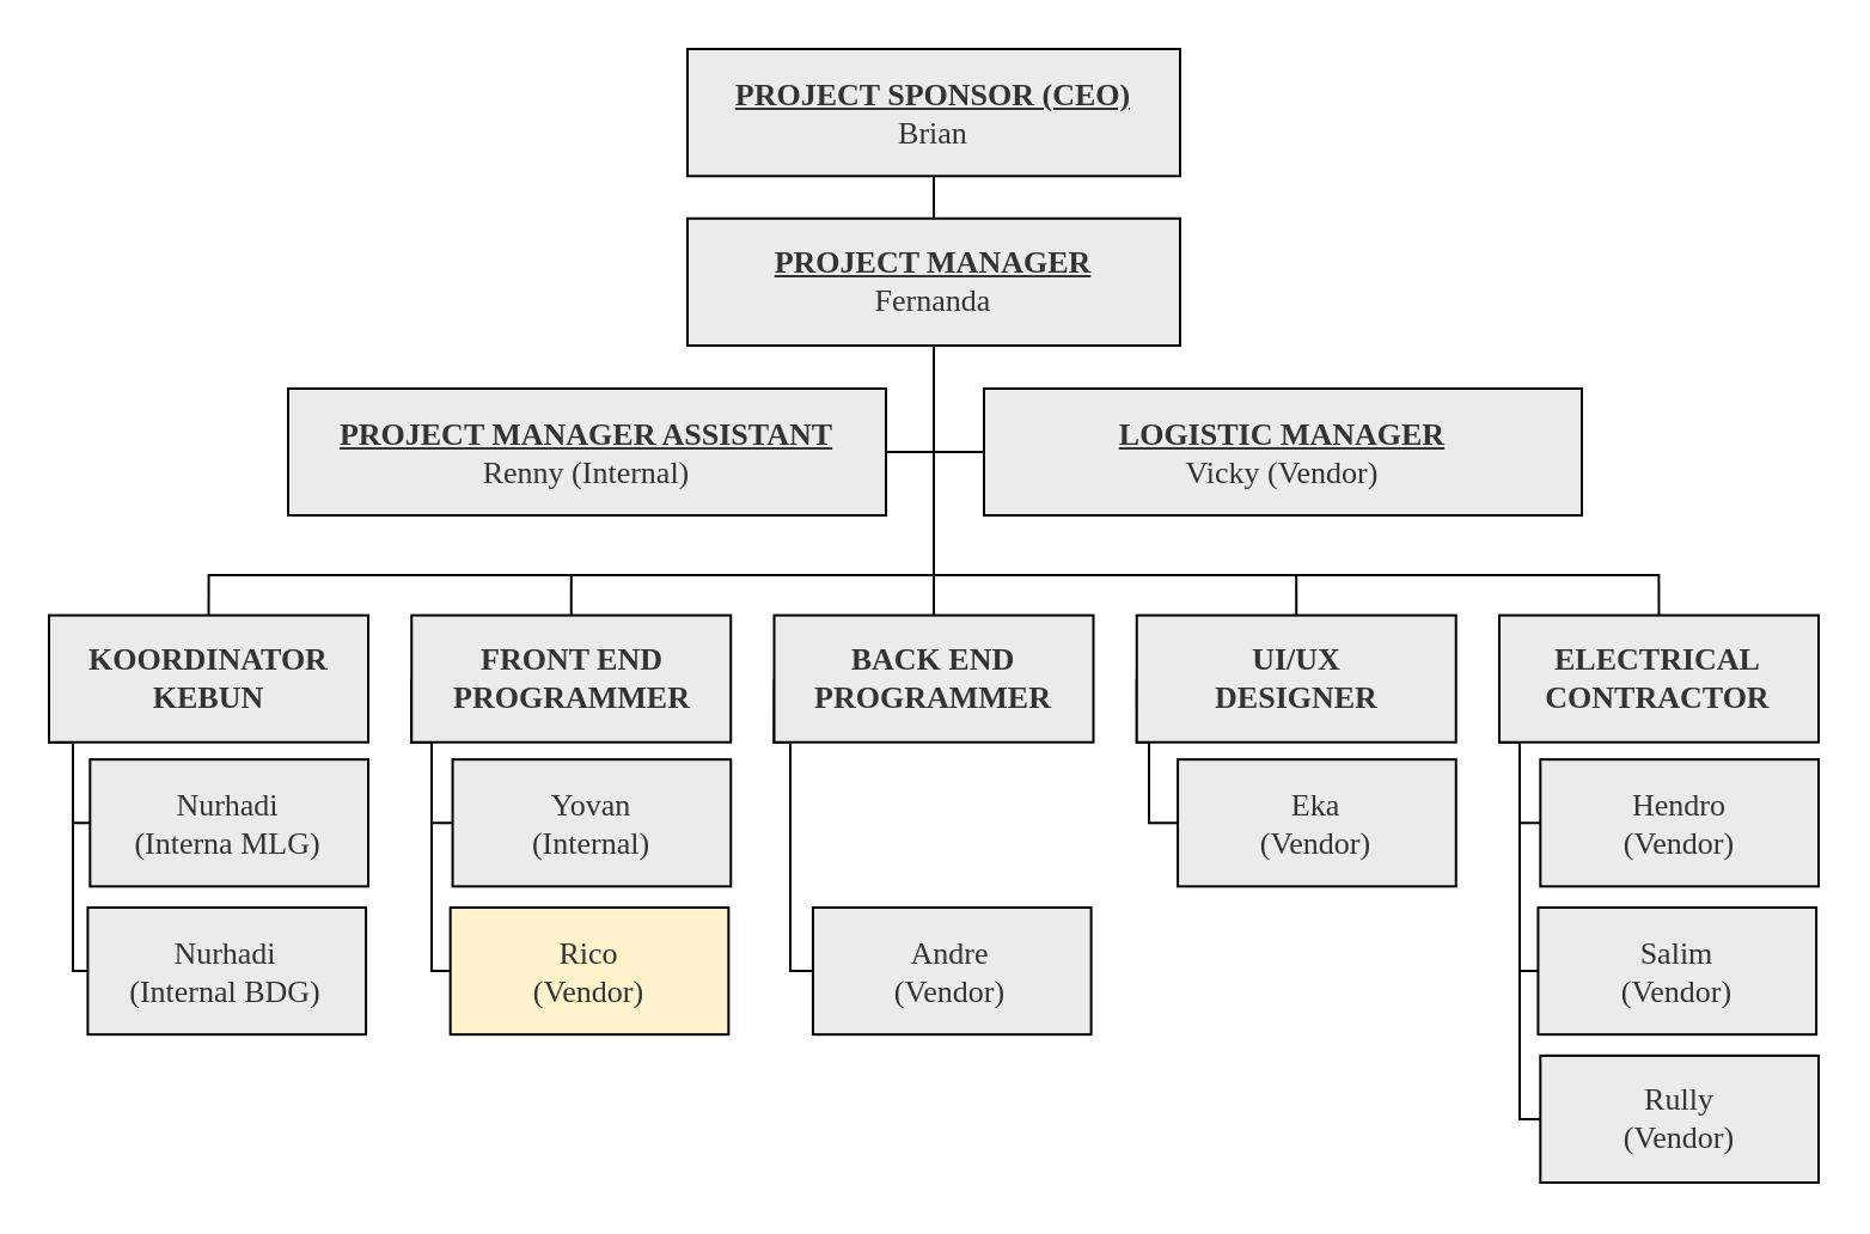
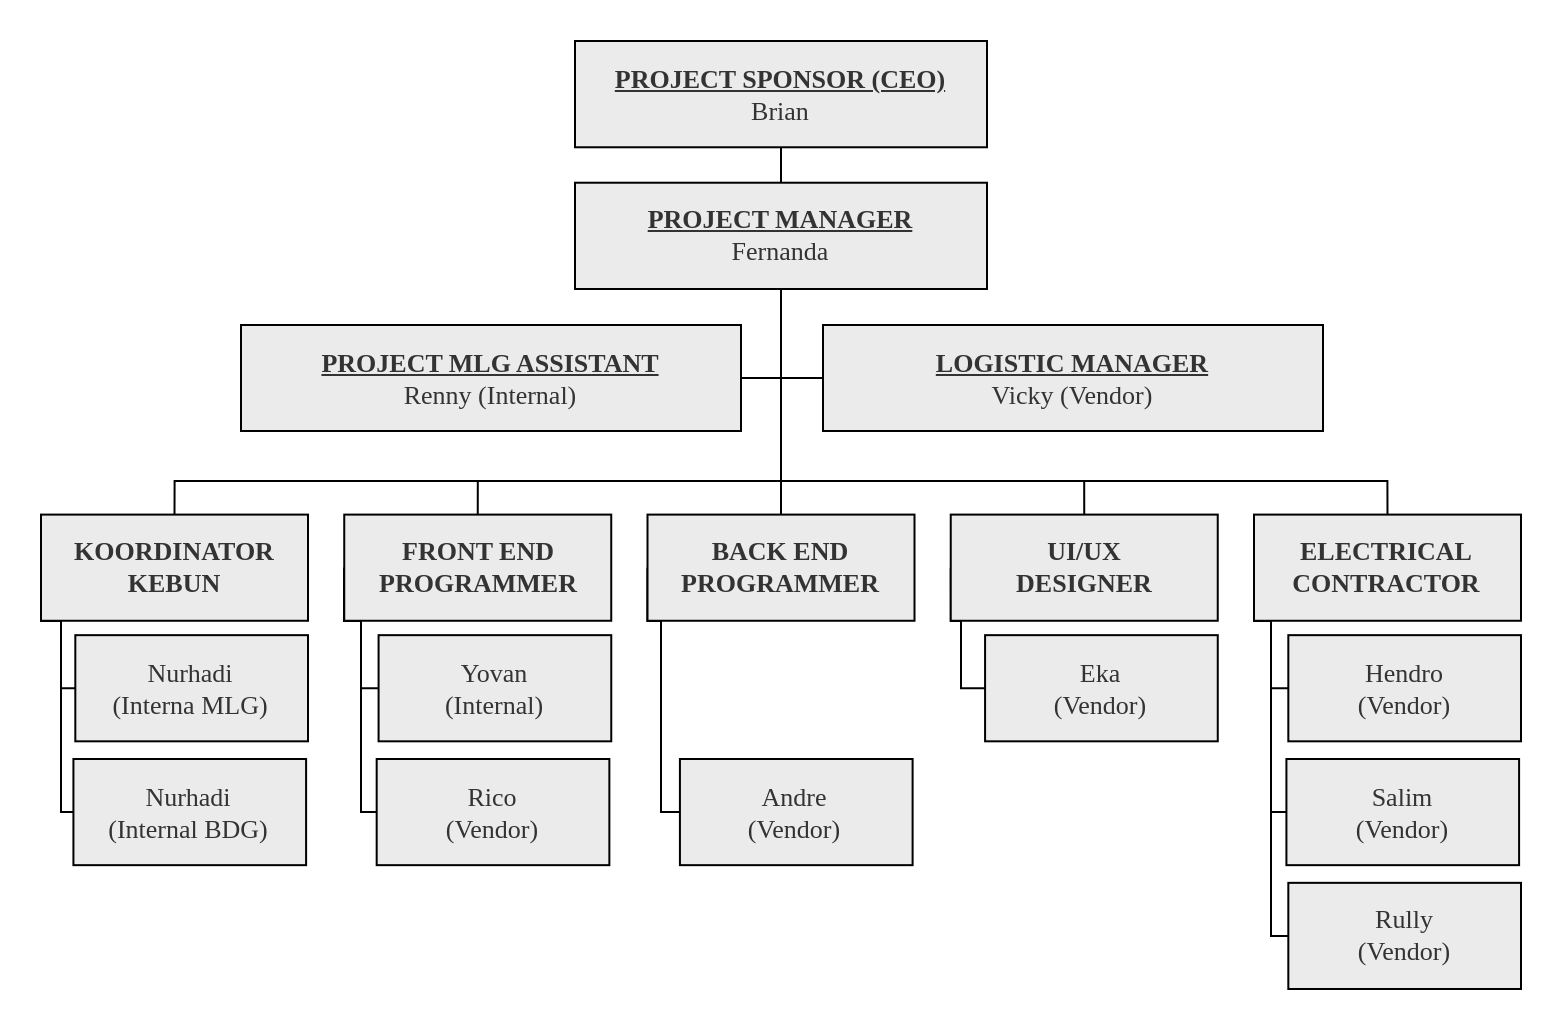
- <mxCell id="32" value="&lt;u style=&quot;font-size: 13px&quot;&gt;&lt;font style=&quot;font-size: 13px&quot;&gt;&lt;span style=&quot;font-size: 13px&quot;&gt;&lt;b style=&quot;font-size: 13px&quot;&gt;PROJECT MANAGER ASSISTANT&lt;br style=&quot;font-size: 13px&quot;&gt;&lt;/b&gt;&lt;/span&gt;&lt;/font&gt;&lt;/u&gt;Renny (Internal)" style="rounded=0;html=1;labelBackgroundColor=none;fontColor=#333333;fillColor=#EBEBEB;fontFamily=Verdana;spacing=5;fontSize=13;whiteSpace=wrap;strokeColor=#000000;" parent="1" vertex="1"><mxGeometry x="120" y="162" width="250" height="53" as="geometry" /></mxCell>
+ <mxCell id="32" value="&lt;u style=&quot;font-size: 13px&quot;&gt;&lt;font style=&quot;font-size: 13px&quot;&gt;&lt;span style=&quot;font-size: 13px&quot;&gt;&lt;b style=&quot;font-size: 13px&quot;&gt;PROJECT MLG ASSISTANT&lt;br style=&quot;font-size: 13px&quot;&gt;&lt;/b&gt;&lt;/span&gt;&lt;/font&gt;&lt;/u&gt;Renny (Internal)" style="rounded=0;html=1;labelBackgroundColor=none;fontColor=#333333;fillColor=#EBEBEB;fontFamily=Verdana;spacing=5;fontSize=13;whiteSpace=wrap;strokeColor=#000000;" parent="1" vertex="1"><mxGeometry x="120" y="162" width="250" height="53" as="geometry" /></mxCell>
- <mxCell id="26" value="&lt;span style=&quot;font-size: 13px;&quot;&gt;Rico&lt;br style=&quot;font-size: 13px;&quot;&gt;(Vendor)&lt;br style=&quot;font-size: 13px;&quot;&gt;&lt;/span&gt;" style="rounded=0;html=1;labelBackgroundColor=none;fontColor=#333333;fillColor=#fff2cc;fontFamily=Verdana;spacing=5;fontSize=13;whiteSpace=wrap;strokeColor=#000000;" parent="1" vertex="1"><mxGeometry x="187.835" y="379" width="116.34" height="53.077" as="geometry" /></mxCell>
+ <mxCell id="26" value="&lt;span style=&quot;font-size: 13px;&quot;&gt;Rico&lt;br style=&quot;font-size: 13px;&quot;&gt;(Vendor)&lt;br style=&quot;font-size: 13px;&quot;&gt;&lt;/span&gt;" style="rounded=0;html=1;labelBackgroundColor=none;fontColor=#333333;fillColor=#EBEBEB;fontFamily=Verdana;spacing=5;fontSize=13;whiteSpace=wrap;strokeColor=#000000;" parent="1" vertex="1"><mxGeometry x="187.835" y="379" width="116.34" height="53.077" as="geometry" /></mxCell>
